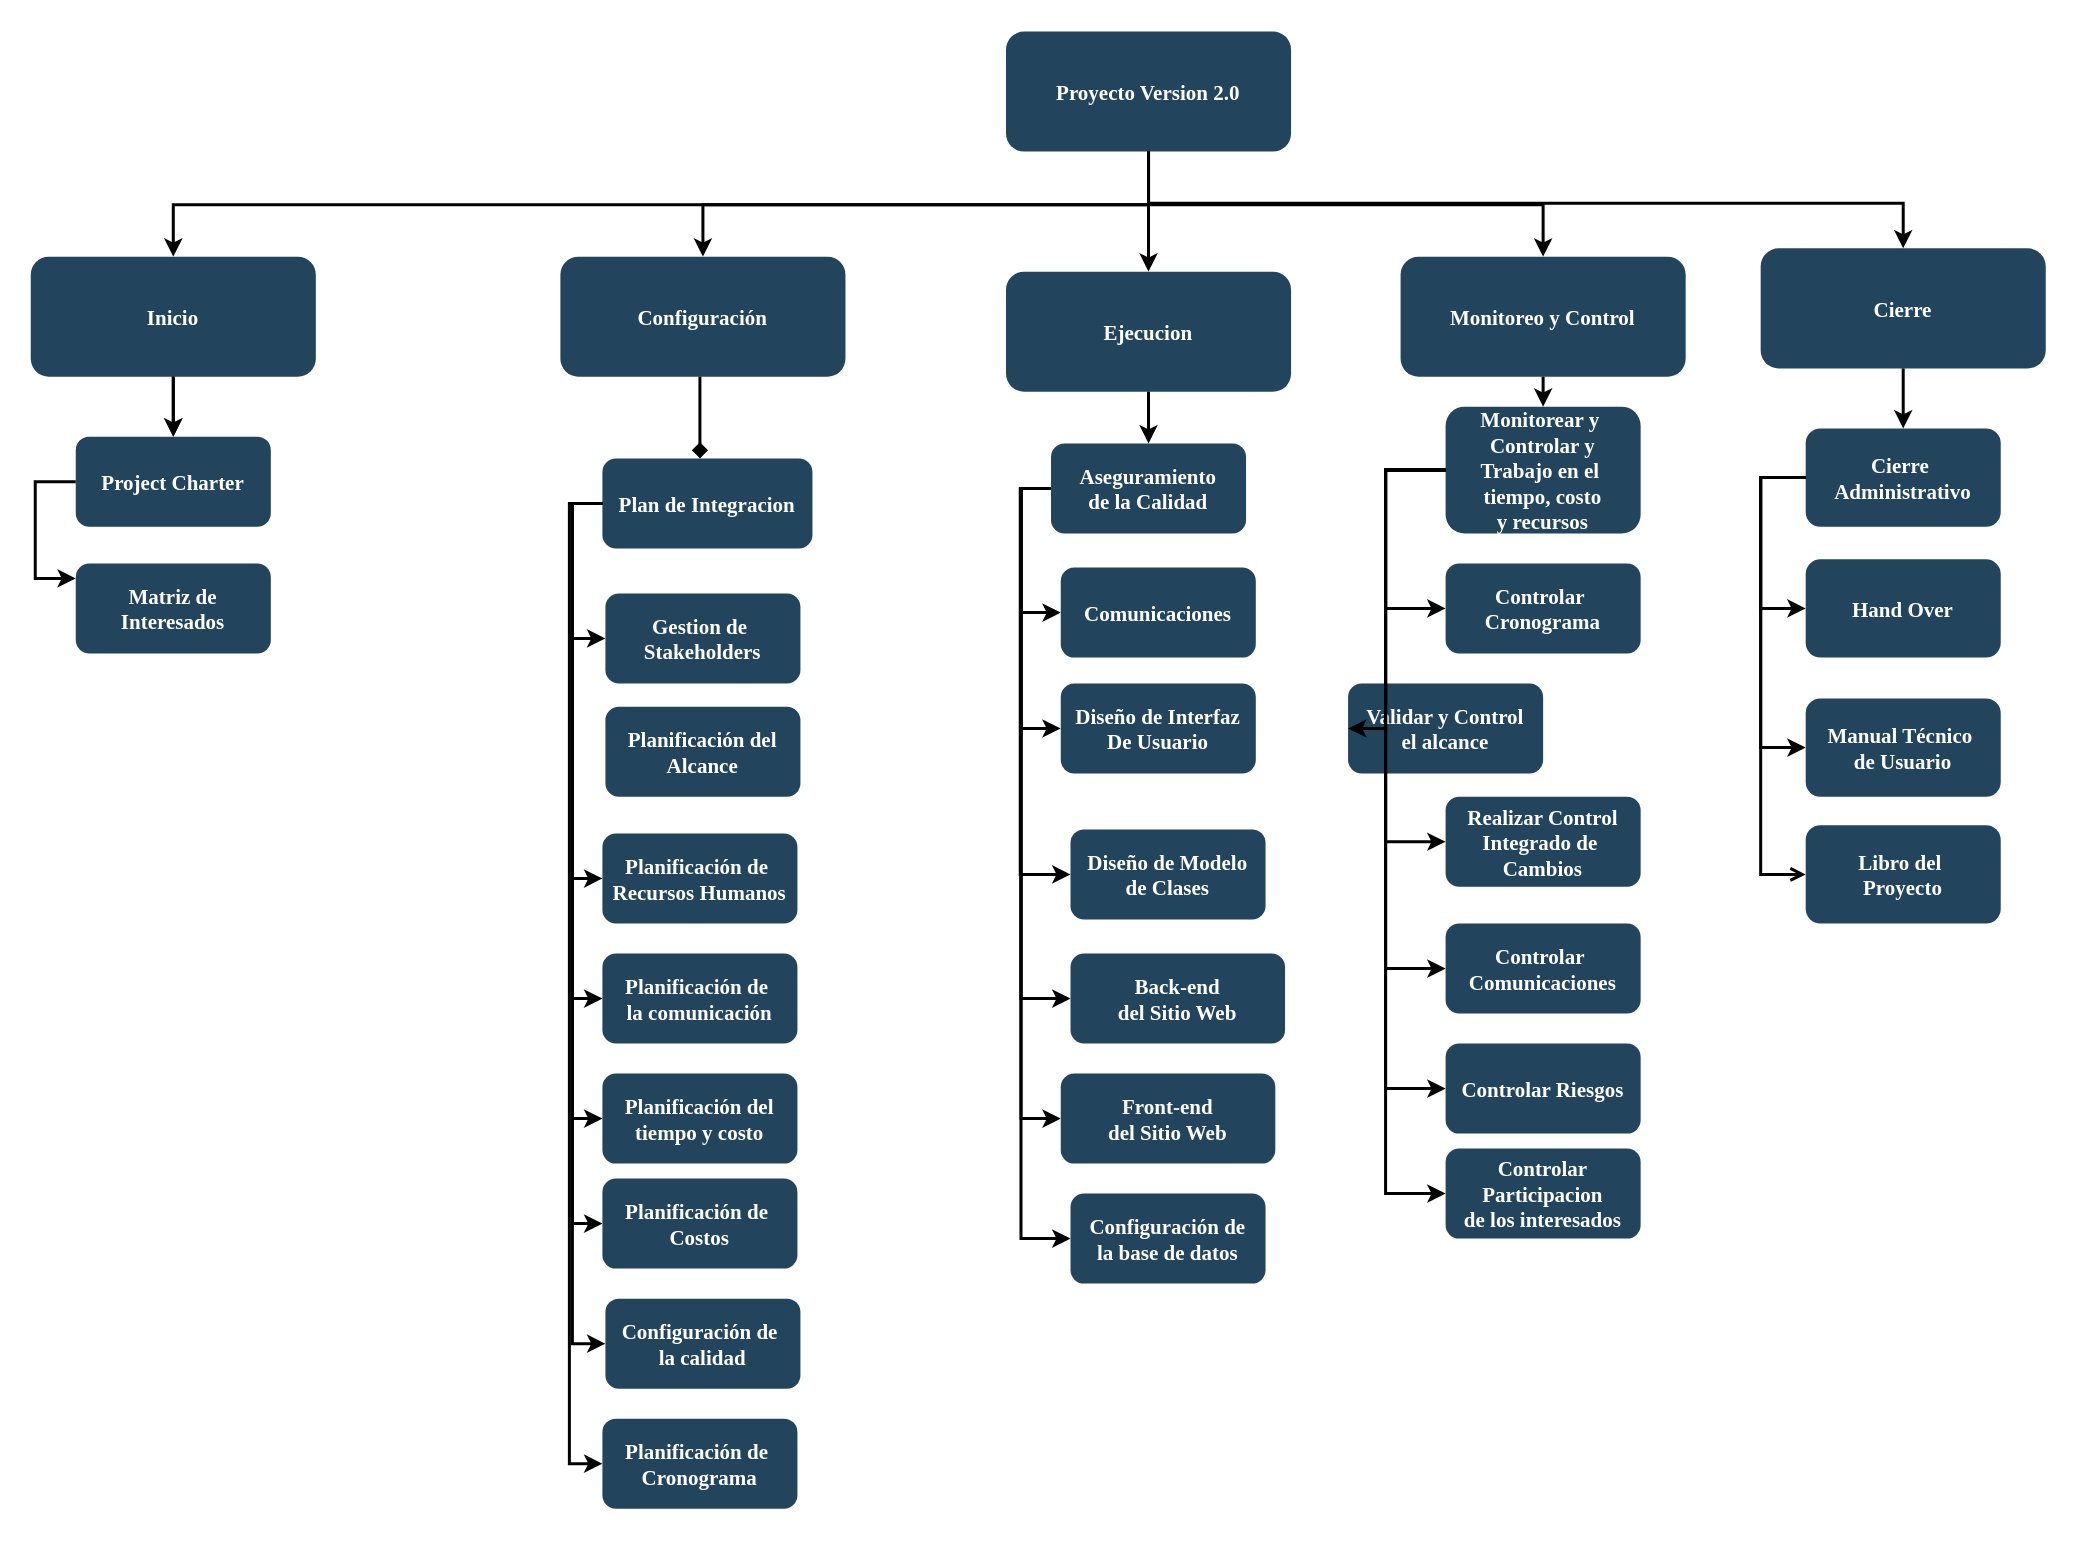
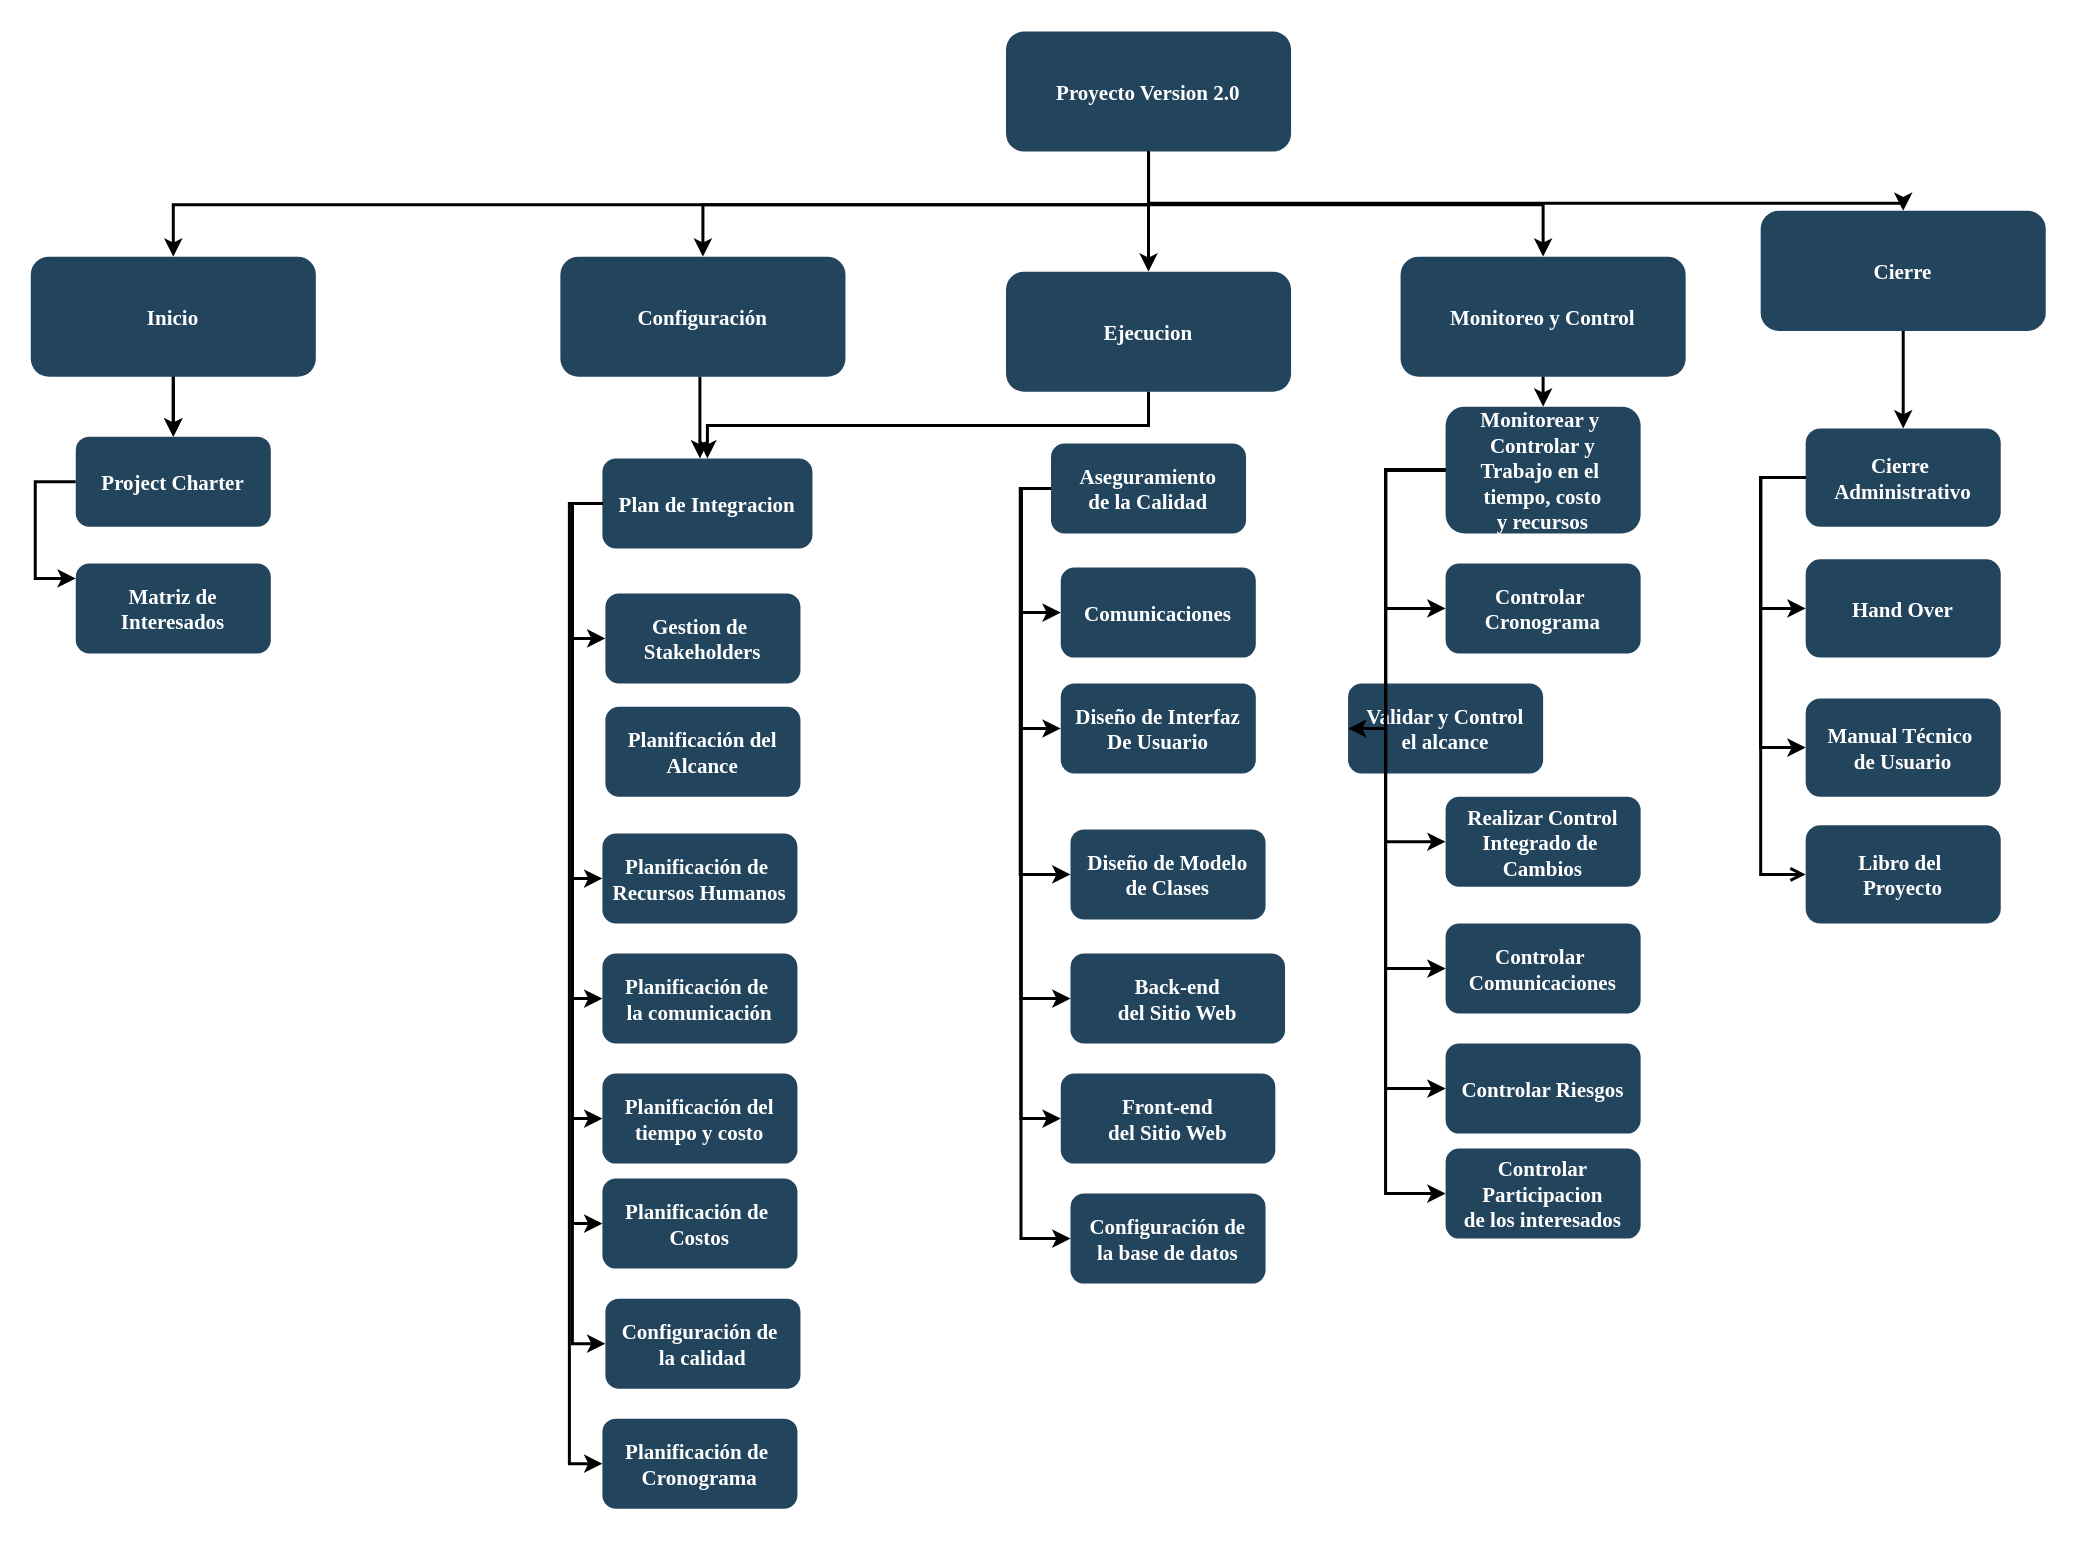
- <mxCell id="3" value="Cierre" style="rounded=1;fillColor=#23445D;gradientColor=none;strokeColor=none;fontColor=#FFFFFF;fontStyle=1;fontFamily=Tahoma;fontSize=14" parent="1" vertex="1"><mxGeometry x="1173" y="165" width="190" height="80" as="geometry" /></mxCell>
+ <mxCell id="3" value="Cierre" style="rounded=1;fillColor=#23445D;gradientColor=none;strokeColor=none;fontColor=#FFFFFF;fontStyle=1;fontFamily=Tahoma;fontSize=14" parent="1" vertex="1"><mxGeometry x="1173" y="140" width="190" height="80" as="geometry" /></mxCell>
- <mxCell id="31" value="" style="edgeStyle=elbowEdgeStyle;elbow=vertical;strokeWidth=2;rounded=0" parent="1" source="5" target="16" edge="1"><mxGeometry x="-23" y="135.5" width="100" height="100" as="geometry"><mxPoint x="-300" y="80.5" as="sourcePoint" /><mxPoint x="-200" y="-19.5" as="targetPoint" /></mxGeometry></mxCell>
+ <mxCell id="31" value="" style="edgeStyle=elbowEdgeStyle;elbow=vertical;strokeWidth=2;rounded=0;" parent="1" source="5" target="9" edge="1"><mxGeometry x="-23" y="135.5" width="100" height="100" as="geometry"><mxPoint x="-300" y="80.5" as="sourcePoint" /><mxPoint x="-200" y="-19.5" as="targetPoint" /></mxGeometry></mxCell>
- <mxCell id="30" value="" style="edgeStyle=elbowEdgeStyle;elbow=vertical;strokeWidth=2;rounded=0;endArrow=diamond;" parent="1" source="6" target="9" edge="1"><mxGeometry x="-23" y="135.5" width="100" height="100" as="geometry"><mxPoint x="-212" y="70.5" as="sourcePoint" /><mxPoint x="-112" y="-29.5" as="targetPoint" /><Array as="points"><mxPoint x="466" y="285" /></Array></mxGeometry></mxCell>
+ <mxCell id="30" value="" style="edgeStyle=elbowEdgeStyle;elbow=vertical;strokeWidth=2;rounded=0" parent="1" source="6" target="9" edge="1"><mxGeometry x="-23" y="135.5" width="100" height="100" as="geometry"><mxPoint x="-212" y="70.5" as="sourcePoint" /><mxPoint x="-112" y="-29.5" as="targetPoint" /><Array as="points"><mxPoint x="466" y="285" /></Array></mxGeometry></mxCell>
